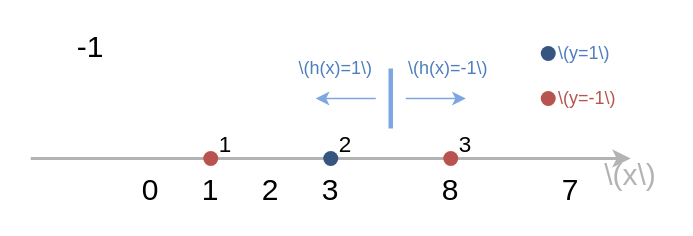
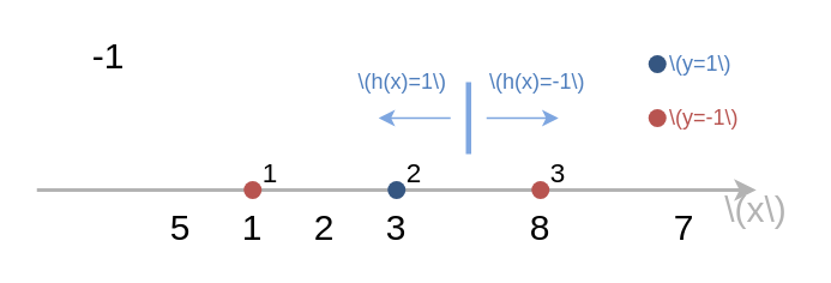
- <mxCell id="20" value="0" style="text;html=1;strokeColor=none;fillColor=none;align=center;verticalAlign=middle;whiteSpace=wrap;rounded=0;fontSize=20;" parent="1" vertex="1"><mxGeometry x="80" y="115" width="40" height="20" as="geometry" /></mxCell>
+ <mxCell id="20" value="5" style="text;html=1;strokeColor=none;fillColor=none;align=center;verticalAlign=middle;whiteSpace=wrap;rounded=0;fontSize=20;" parent="1" vertex="1"><mxGeometry x="80" y="115" width="40" height="20" as="geometry" /></mxCell>
